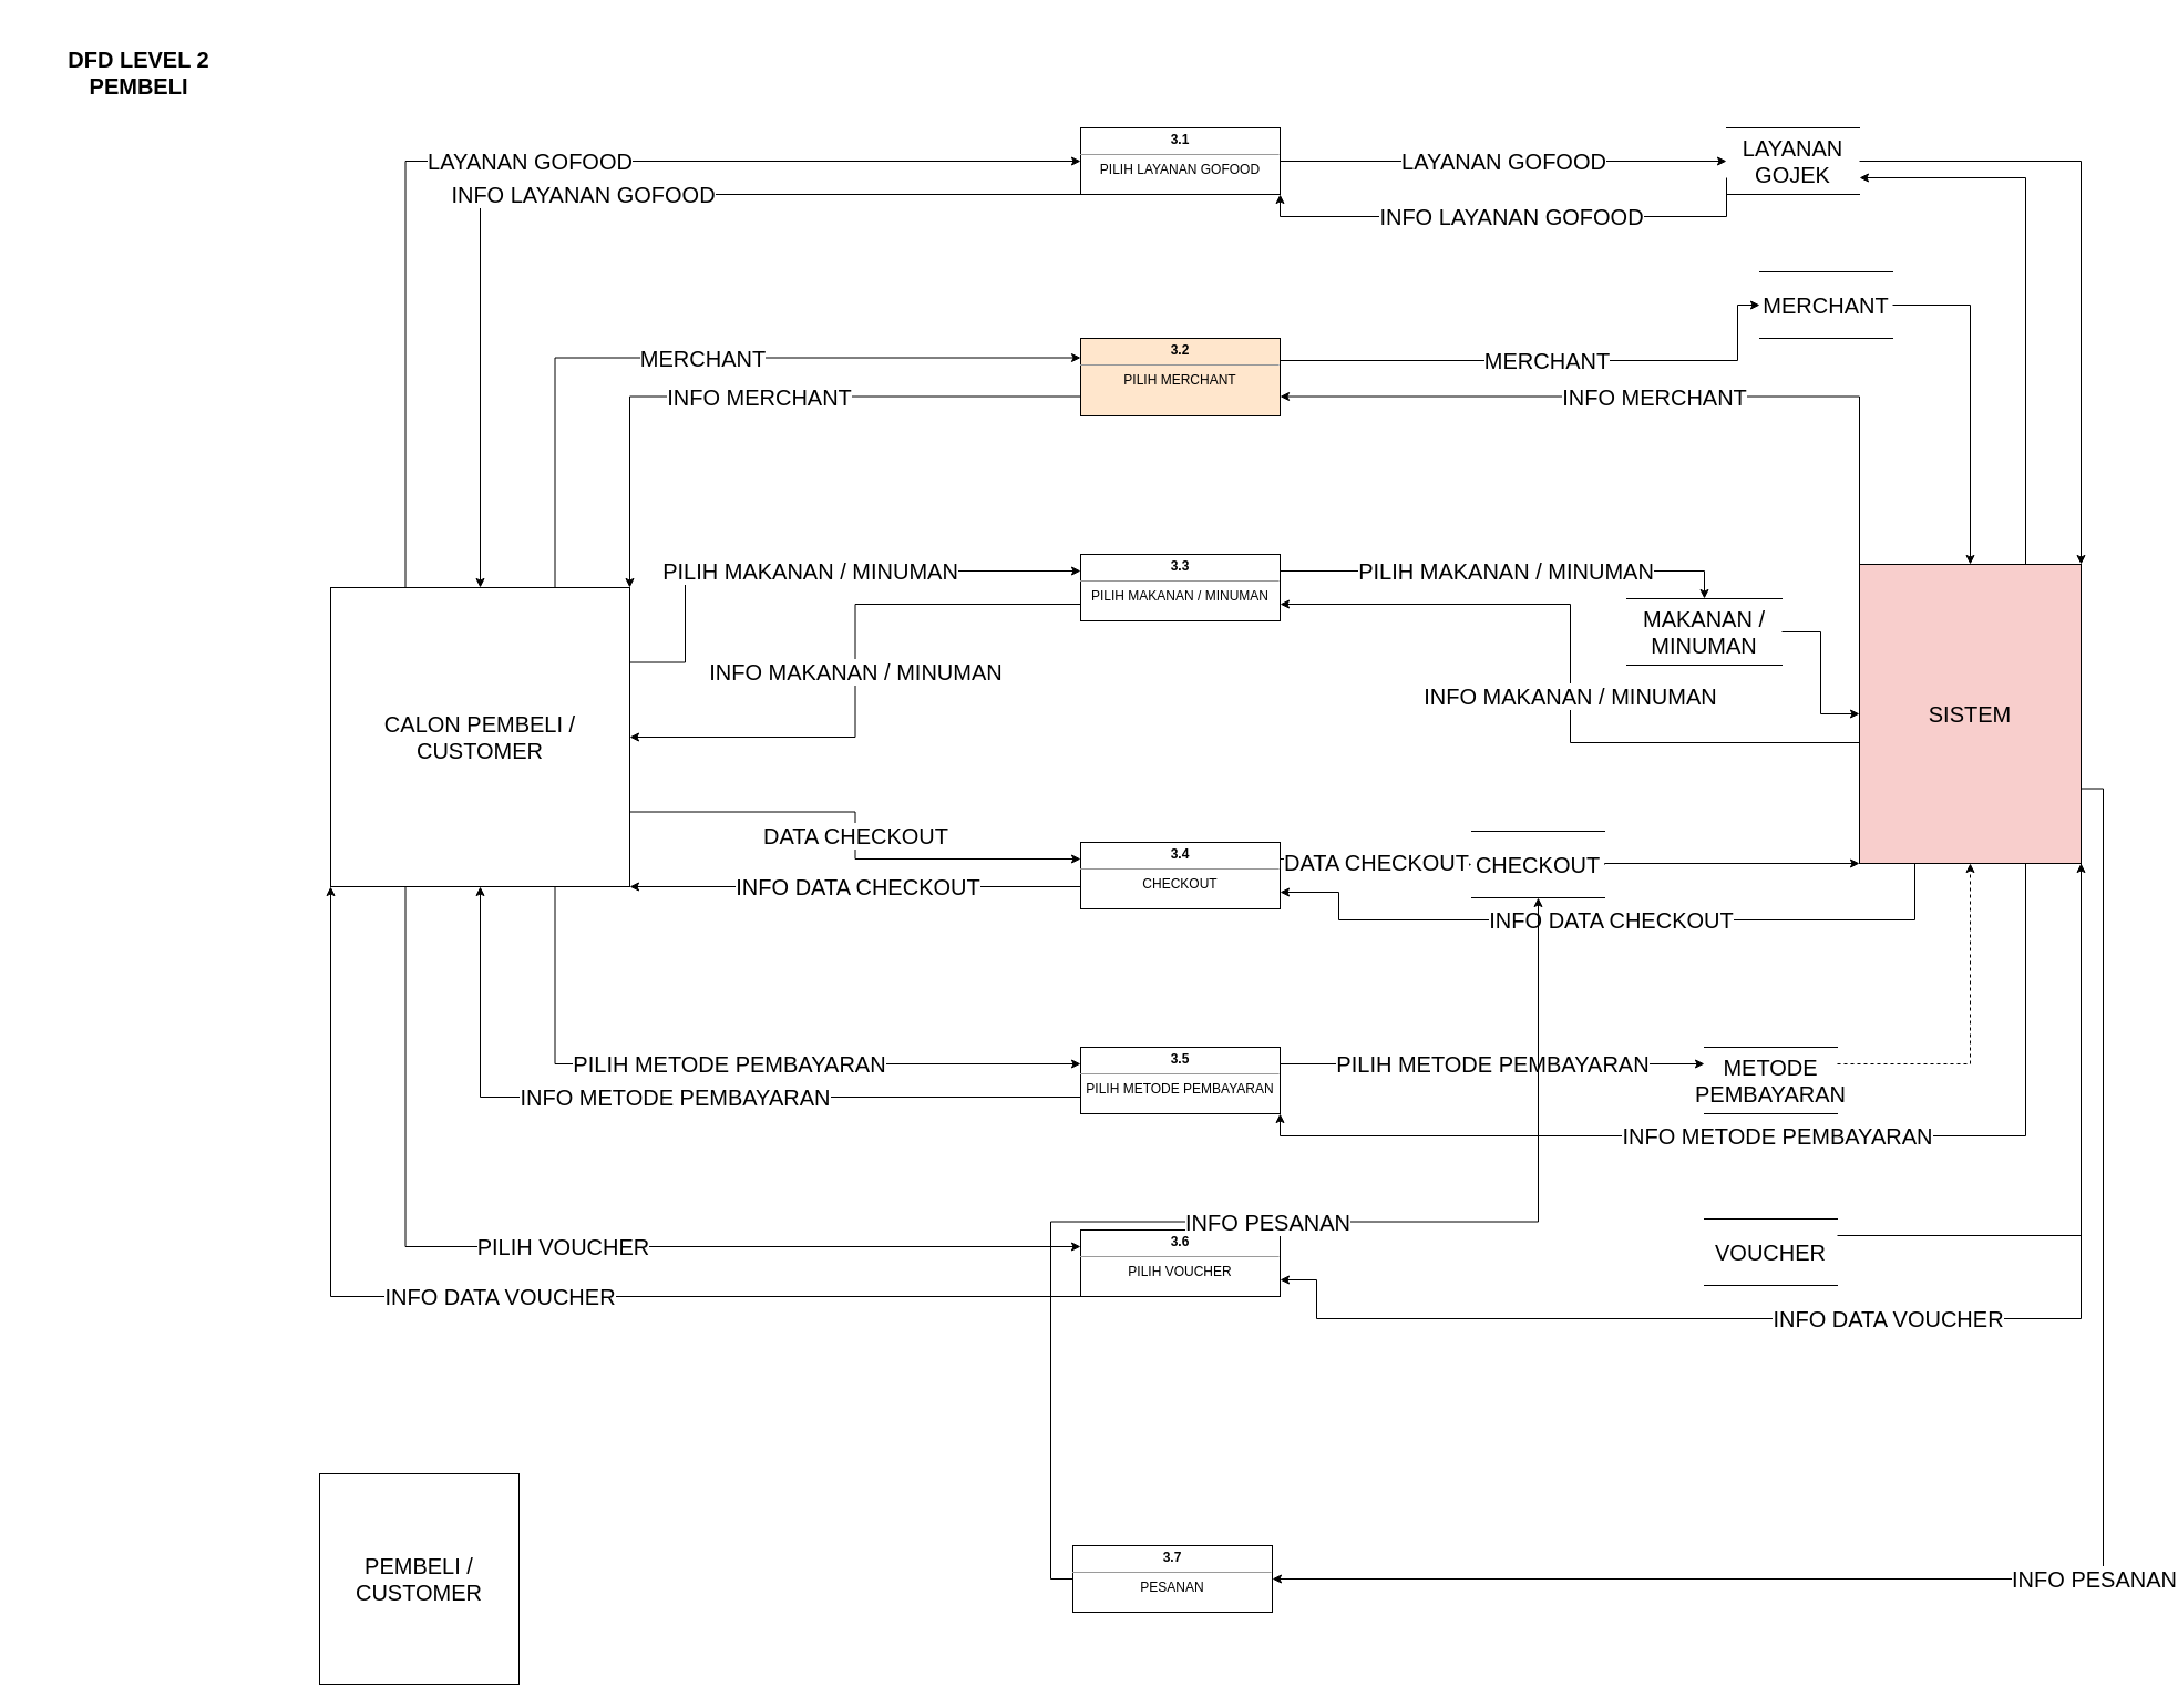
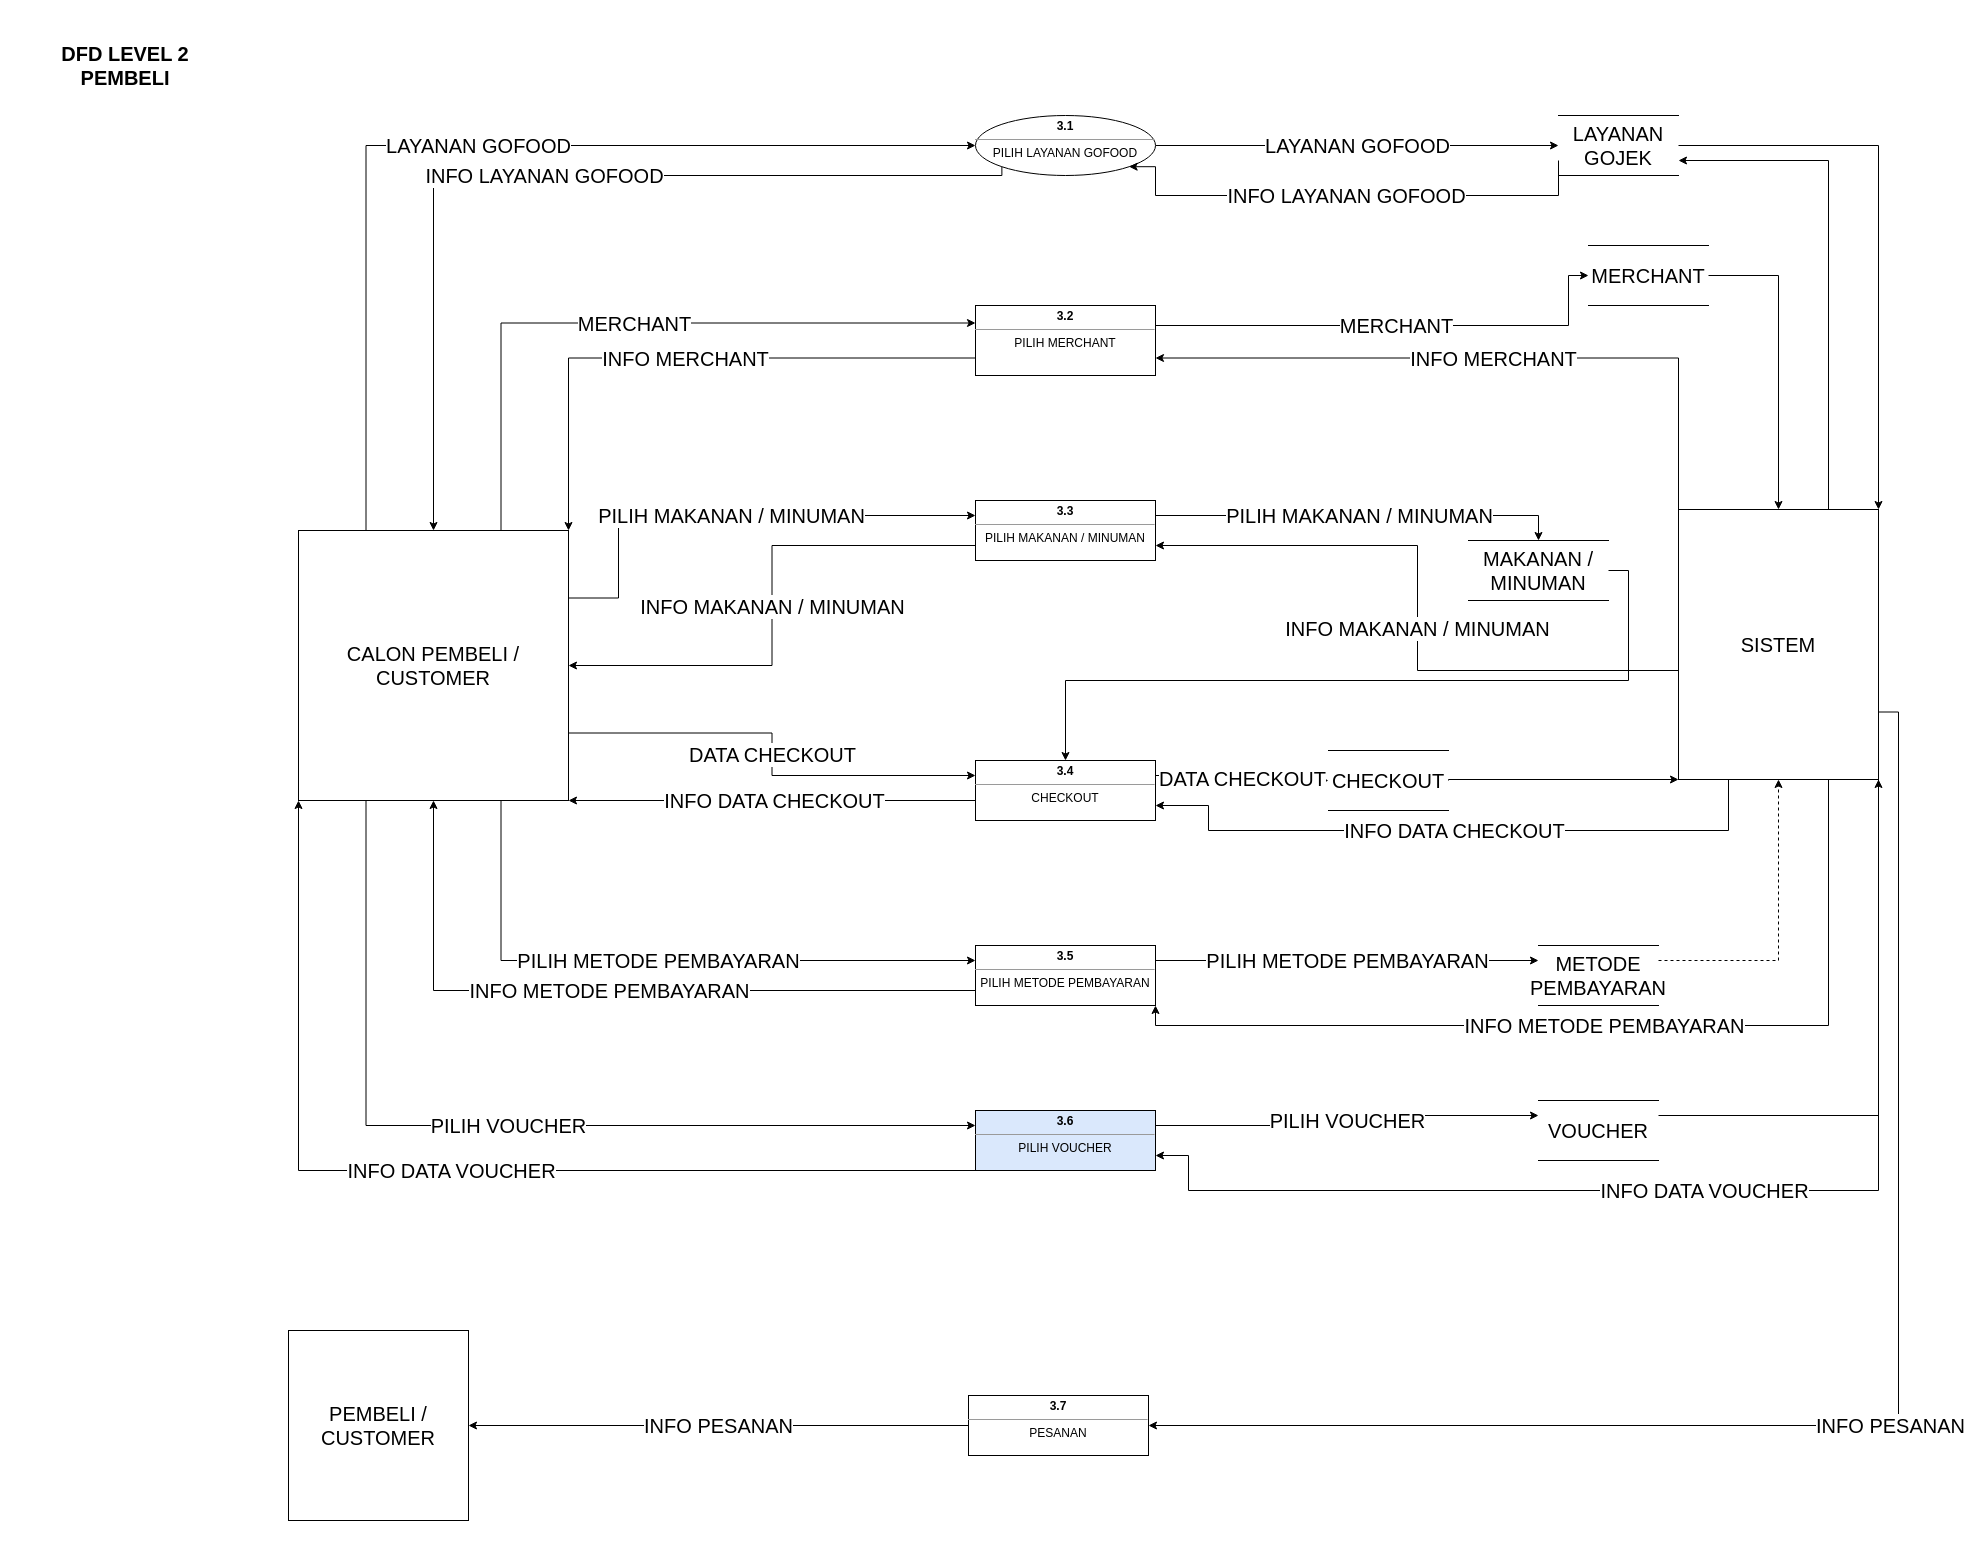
- <mxCell id="11" value="&lt;p style=&quot;margin: 0px ; margin-top: 4px ; text-align: center&quot;&gt;&lt;b&gt;3.1&lt;/b&gt;&lt;/p&gt;&lt;hr size=&quot;1&quot;&gt;&lt;div style=&quot;text-align: center ; height: 2px&quot;&gt;PILIH LAYANAN GOFOOD&lt;/div&gt;" style="verticalAlign=top;align=left;overflow=fill;fontSize=12;fontFamily=Helvetica;html=1;" parent="1" vertex="1"><mxGeometry x="975" y="115" width="180" height="60" as="geometry" /></mxCell>
+ <mxCell id="11" value="&lt;p style=&quot;margin: 0px ; margin-top: 4px ; text-align: center&quot;&gt;&lt;b&gt;3.1&lt;/b&gt;&lt;/p&gt;&lt;hr size=&quot;1&quot;&gt;&lt;div style=&quot;text-align: center ; height: 2px&quot;&gt;PILIH LAYANAN GOFOOD&lt;/div&gt;" style="ellipse;verticalAlign=top;align=left;overflow=fill;fontSize=12;fontFamily=Helvetica;html=1;" parent="1" vertex="1"><mxGeometry x="975" y="115" width="180" height="60" as="geometry" /></mxCell>
- <mxCell id="14" value="&lt;p style=&quot;margin: 0px ; margin-top: 4px ; text-align: center&quot;&gt;&lt;b&gt;3.2&lt;/b&gt;&lt;/p&gt;&lt;hr size=&quot;1&quot;&gt;&lt;div style=&quot;text-align: center ; height: 2px&quot;&gt;PILIH MERCHANT&lt;/div&gt;" style="verticalAlign=top;align=left;overflow=fill;fontSize=12;fontFamily=Helvetica;html=1;fillColor=#ffe6cc;" parent="1" vertex="1"><mxGeometry x="975" y="305" width="180" height="70" as="geometry" /></mxCell>
+ <mxCell id="14" value="&lt;p style=&quot;margin: 0px ; margin-top: 4px ; text-align: center&quot;&gt;&lt;b&gt;3.2&lt;/b&gt;&lt;/p&gt;&lt;hr size=&quot;1&quot;&gt;&lt;div style=&quot;text-align: center ; height: 2px&quot;&gt;PILIH MERCHANT&lt;/div&gt;" style="verticalAlign=top;align=left;overflow=fill;fontSize=12;fontFamily=Helvetica;html=1;" parent="1" vertex="1"><mxGeometry x="975" y="305" width="180" height="70" as="geometry" /></mxCell>
- <mxCell id="28" style="edgeStyle=orthogonalEdgeStyle;rounded=0;orthogonalLoop=1;jettySize=auto;html=1;exitX=1;exitY=0.5;exitDx=0;exitDy=0;entryX=0;entryY=0.5;entryDx=0;entryDy=0;" parent="1" source="29" target="38" edge="1"><mxGeometry relative="1" as="geometry" /></mxCell>
+ <mxCell id="28" style="edgeStyle=orthogonalEdgeStyle;rounded=0;orthogonalLoop=1;jettySize=auto;html=1;exitX=1;exitY=0.5;exitDx=0;exitDy=0;" parent="1" source="29" target="42" edge="1"><mxGeometry relative="1" as="geometry" /></mxCell>
- <mxCell id="38" value="SISTEM" style="rounded=0;whiteSpace=wrap;html=1;fontSize=20;fillColor=#f8cecc;" parent="1" vertex="1"><mxGeometry x="1678" y="509" width="200" height="270" as="geometry" /></mxCell>
+ <mxCell id="38" value="SISTEM" style="rounded=0;whiteSpace=wrap;html=1;fontSize=20;" parent="1" vertex="1"><mxGeometry x="1678" y="509" width="200" height="270" as="geometry" /></mxCell>
- <mxCell id="50" value="INFO PESANAN" style="edgeStyle=orthogonalEdgeStyle;rounded=0;orthogonalLoop=1;jettySize=auto;html=1;exitX=0;exitY=0.5;exitDx=0;exitDy=0;fontSize=20;" parent="1" source="51" target="44" edge="1"><mxGeometry relative="1" as="geometry" /></mxCell>
+ <mxCell id="50" value="INFO PESANAN" style="edgeStyle=orthogonalEdgeStyle;rounded=0;orthogonalLoop=1;jettySize=auto;html=1;exitX=0;exitY=0.5;exitDx=0;exitDy=0;entryX=1;entryY=0.5;entryDx=0;entryDy=0;fontSize=20;" parent="1" source="51" target="39" edge="1"><mxGeometry relative="1" as="geometry" /></mxCell>
+ <mxCell id="45" value="PILIH VOUCHER" style="edgeStyle=orthogonalEdgeStyle;rounded=0;orthogonalLoop=1;jettySize=auto;html=1;exitX=1;exitY=0.25;exitDx=0;exitDy=0;entryX=0;entryY=0.25;entryDx=0;entryDy=0;fontSize=20;" parent="1" source="47" target="49" edge="1"><mxGeometry relative="1" as="geometry" /></mxCell>
- <mxCell id="47" value="&lt;p style=&quot;margin: 0px ; margin-top: 4px ; text-align: center&quot;&gt;&lt;b&gt;3.6&lt;/b&gt;&lt;/p&gt;&lt;hr size=&quot;1&quot;&gt;&lt;div style=&quot;text-align: center ; height: 2px&quot;&gt;PILIH VOUCHER&lt;/div&gt;" style="verticalAlign=top;align=left;overflow=fill;fontSize=12;fontFamily=Helvetica;html=1;" parent="1" vertex="1"><mxGeometry x="975" y="1110" width="180" height="60" as="geometry" /></mxCell>
+ <mxCell id="47" value="&lt;p style=&quot;margin: 0px ; margin-top: 4px ; text-align: center&quot;&gt;&lt;b&gt;3.6&lt;/b&gt;&lt;/p&gt;&lt;hr size=&quot;1&quot;&gt;&lt;div style=&quot;text-align: center ; height: 2px&quot;&gt;PILIH VOUCHER&lt;/div&gt;" style="verticalAlign=top;align=left;overflow=fill;fontSize=12;fontFamily=Helvetica;html=1;fillColor=#dae8fc;" parent="1" vertex="1"><mxGeometry x="975" y="1110" width="180" height="60" as="geometry" /></mxCell>
